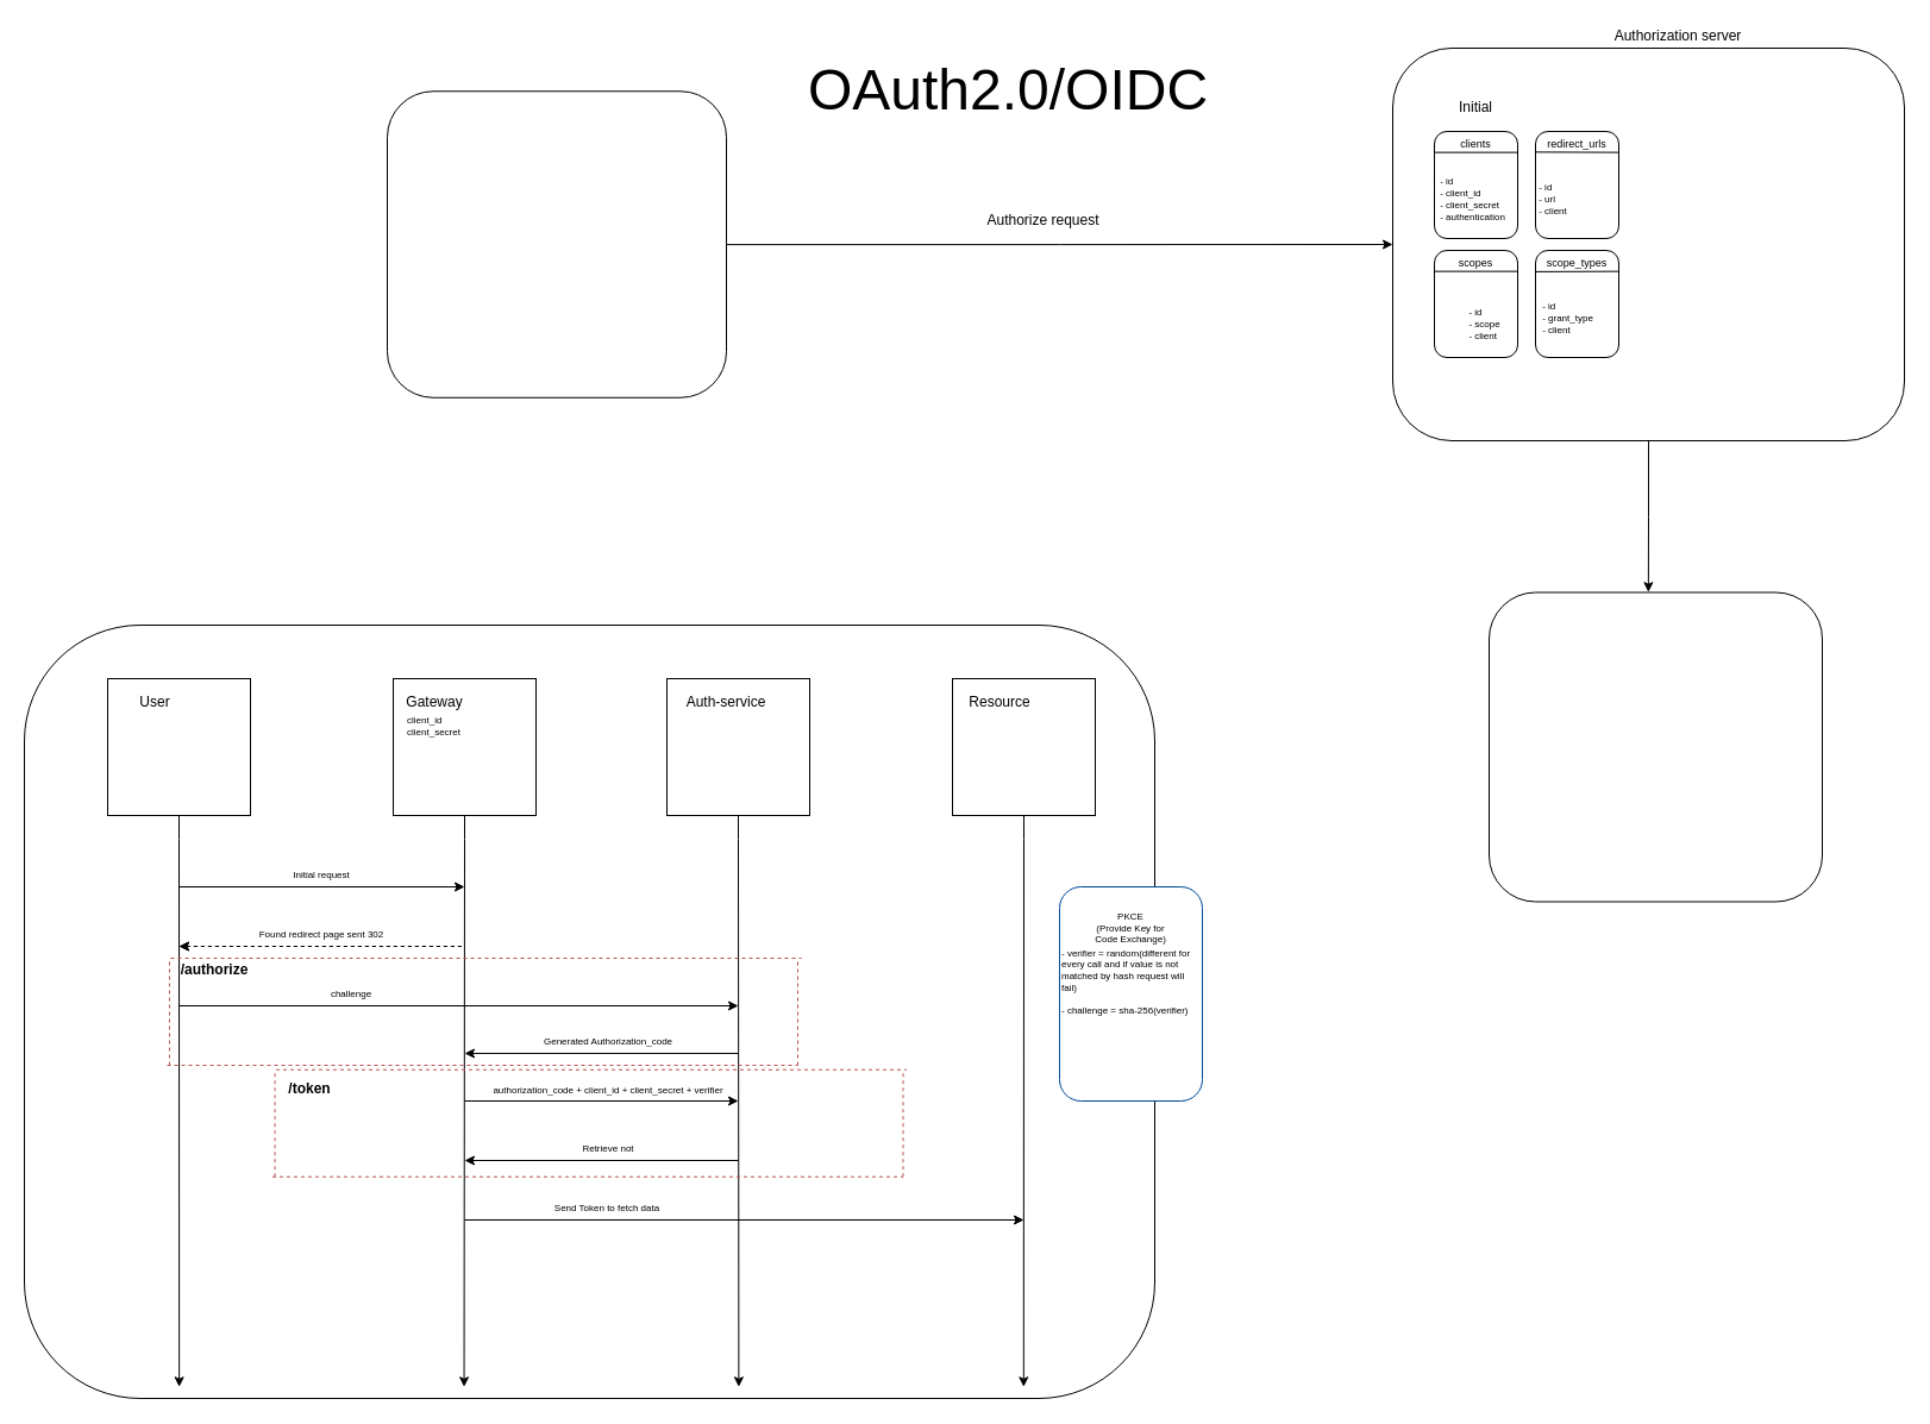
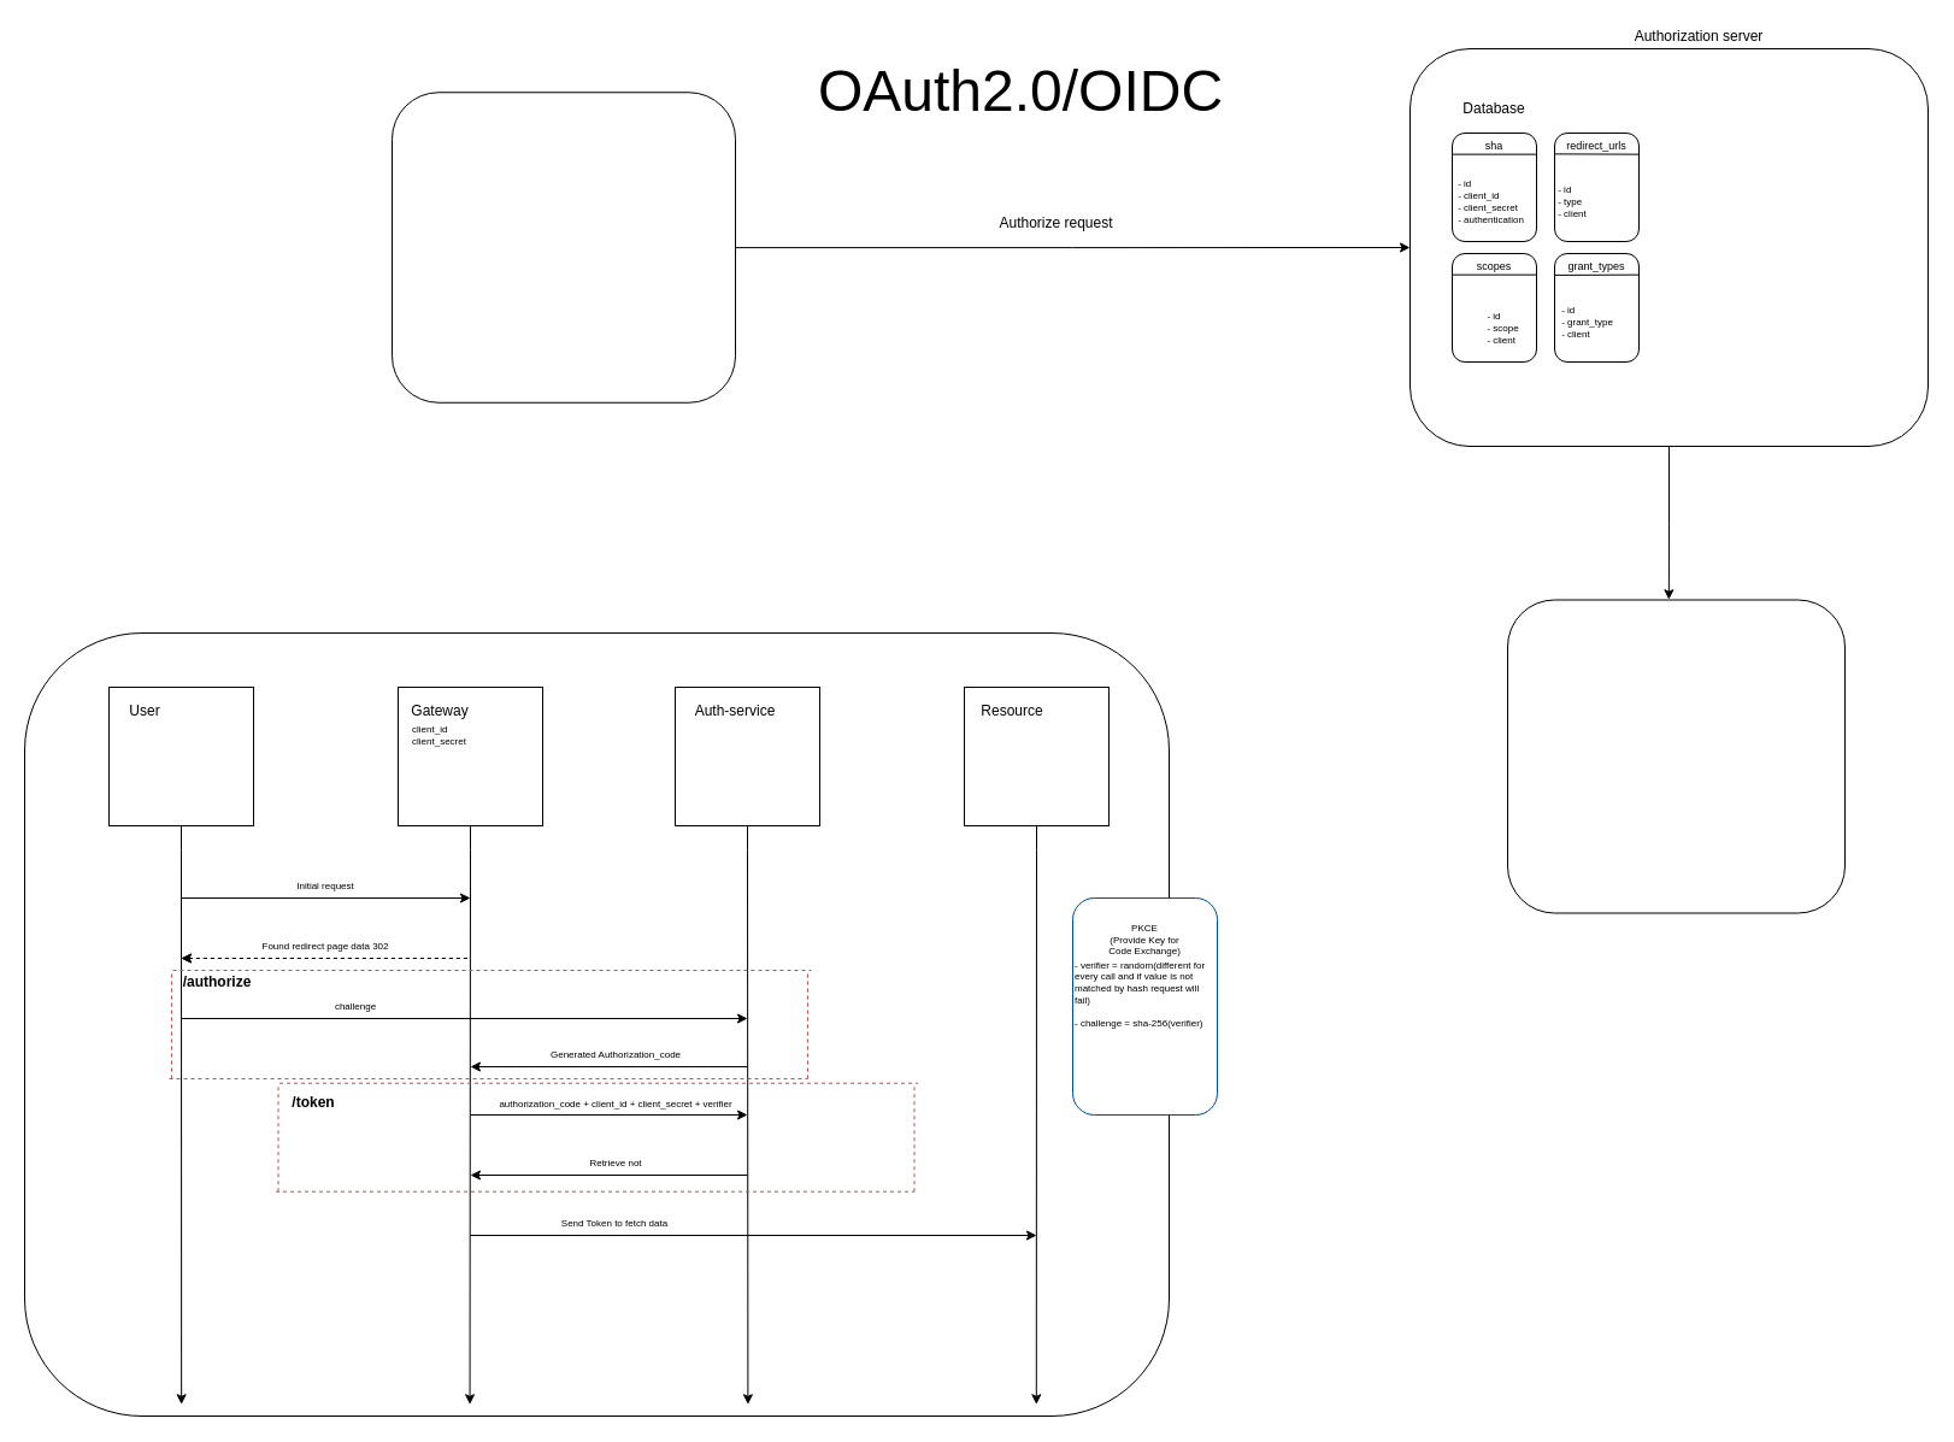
- <mxCell id="9" value="Initial" style="text;html=1;strokeColor=none;fillColor=none;align=center;verticalAlign=middle;whiteSpace=wrap;rounded=0;" parent="1" vertex="1"><mxGeometry x="1220" y="80" width="40" height="20" as="geometry" /></mxCell>
+ <mxCell id="9" value="Database" style="text;html=1;strokeColor=none;fillColor=none;align=center;verticalAlign=middle;whiteSpace=wrap;rounded=0;" parent="1" vertex="1"><mxGeometry x="1220" y="80" width="40" height="20" as="geometry" /></mxCell>
- <mxCell id="11" value="&lt;font style=&quot;font-size: 9px&quot;&gt;clients&lt;/font&gt;" style="text;html=1;strokeColor=none;fillColor=none;align=center;verticalAlign=middle;whiteSpace=wrap;rounded=0;" parent="1" vertex="1"><mxGeometry x="1220" y="110" width="40" height="20" as="geometry" /></mxCell>
+ <mxCell id="11" value="&lt;font style=&quot;font-size: 9px&quot;&gt;sha&lt;/font&gt;" style="text;html=1;strokeColor=none;fillColor=none;align=center;verticalAlign=middle;whiteSpace=wrap;rounded=0;" parent="1" vertex="1"><mxGeometry x="1220" y="110" width="40" height="20" as="geometry" /></mxCell>
- <mxCell id="16" value="&lt;div style=&quot;text-align: left&quot;&gt;&lt;span style=&quot;font-size: 8px&quot;&gt;- id&lt;/span&gt;&lt;/div&gt;&lt;span style=&quot;font-size: 8px&quot;&gt;&lt;div style=&quot;text-align: left&quot;&gt;&lt;span&gt;- url&lt;/span&gt;&lt;/div&gt;&lt;div style=&quot;text-align: left&quot;&gt;&lt;span&gt;- client&lt;/span&gt;&lt;/div&gt;&lt;div style=&quot;text-align: left&quot;&gt;&lt;br&gt;&lt;/div&gt;&lt;/span&gt;" style="text;html=1;strokeColor=none;fillColor=none;align=center;verticalAlign=middle;whiteSpace=wrap;rounded=0;" parent="1" vertex="1"><mxGeometry x="1290" y="140" width="30" height="60" as="geometry" /></mxCell>
+ <mxCell id="16" value="&lt;div style=&quot;text-align: left&quot;&gt;&lt;span style=&quot;font-size: 8px&quot;&gt;- id&lt;/span&gt;&lt;/div&gt;&lt;span style=&quot;font-size: 8px&quot;&gt;&lt;div style=&quot;text-align: left&quot;&gt;&lt;span&gt;- type&lt;/span&gt;&lt;/div&gt;&lt;div style=&quot;text-align: left&quot;&gt;&lt;span&gt;- client&lt;/span&gt;&lt;/div&gt;&lt;div style=&quot;text-align: left&quot;&gt;&lt;br&gt;&lt;/div&gt;&lt;/span&gt;" style="text;html=1;strokeColor=none;fillColor=none;align=center;verticalAlign=middle;whiteSpace=wrap;rounded=0;" parent="1" vertex="1"><mxGeometry x="1290" y="140" width="30" height="60" as="geometry" /></mxCell>
- <mxCell id="23" value="&lt;font style=&quot;font-size: 9px&quot;&gt;scope_types&lt;/font&gt;" style="text;html=1;strokeColor=none;fillColor=none;align=center;verticalAlign=middle;whiteSpace=wrap;rounded=0;" parent="1" vertex="1"><mxGeometry x="1305" y="210" width="40" height="20" as="geometry" /></mxCell>
+ <mxCell id="23" value="&lt;font style=&quot;font-size: 9px&quot;&gt;grant_types&lt;/font&gt;" style="text;html=1;strokeColor=none;fillColor=none;align=center;verticalAlign=middle;whiteSpace=wrap;rounded=0;" parent="1" vertex="1"><mxGeometry x="1305" y="210" width="40" height="20" as="geometry" /></mxCell>
- <mxCell id="36" value="User" style="text;html=1;strokeColor=none;fillColor=none;align=center;verticalAlign=middle;whiteSpace=wrap;rounded=0;" parent="1" vertex="1"><mxGeometry x="110" y="580" width="40" height="20" as="geometry" /></mxCell>
+ <mxCell id="36" value="User" style="text;html=1;strokeColor=none;fillColor=none;align=center;verticalAlign=middle;whiteSpace=wrap;rounded=0;" parent="1" vertex="1"><mxGeometry x="100" y="580" width="40" height="20" as="geometry" /></mxCell>
- <mxCell id="43" value="Found redirect page sent 302" style="text;html=1;strokeColor=none;fillColor=none;align=center;verticalAlign=middle;whiteSpace=wrap;rounded=0;fontSize=8;" parent="1" vertex="1"><mxGeometry x="170" y="775" width="200" height="20" as="geometry" /></mxCell>
+ <mxCell id="43" value="Found redirect page data 302" style="text;html=1;strokeColor=none;fillColor=none;align=center;verticalAlign=middle;whiteSpace=wrap;rounded=0;fontSize=8;" parent="1" vertex="1"><mxGeometry x="170" y="775" width="200" height="20" as="geometry" /></mxCell>
